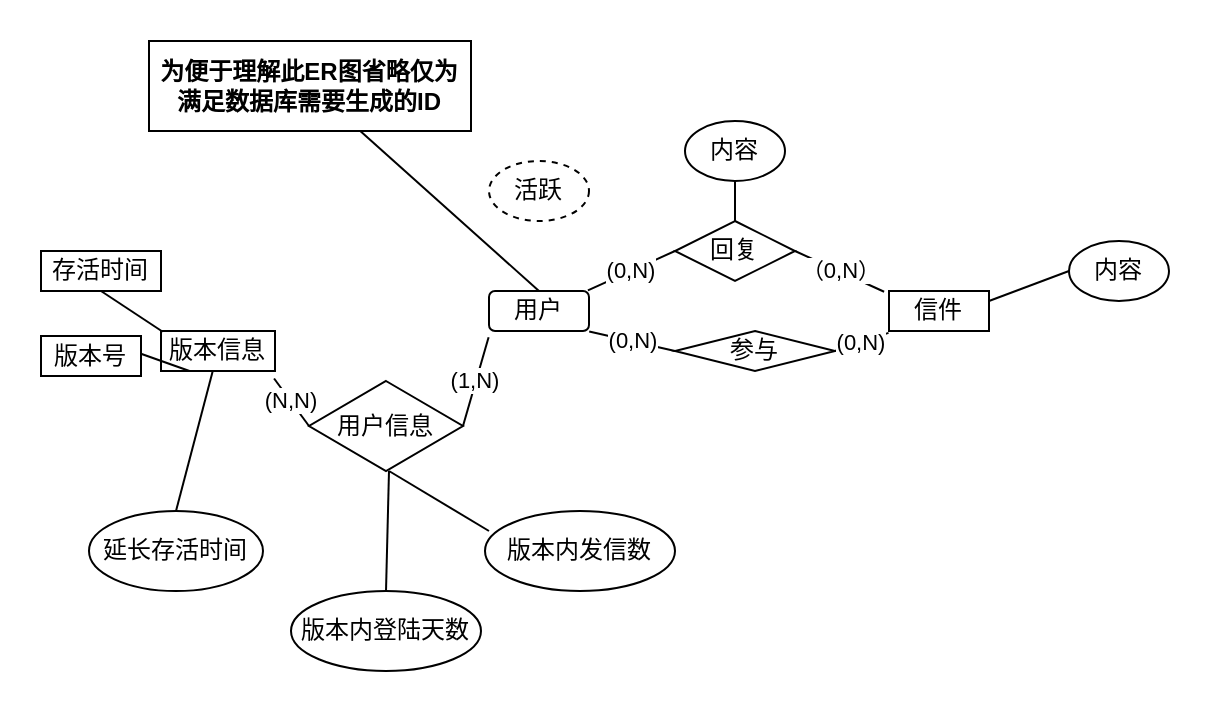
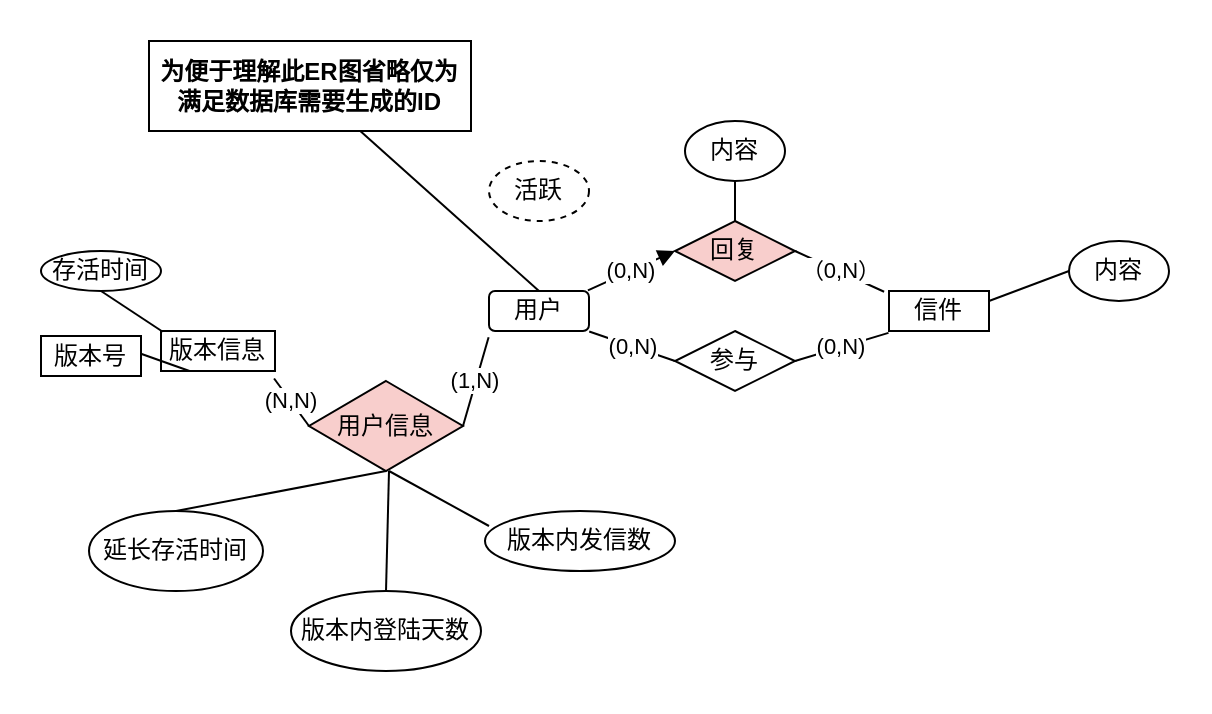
- <mxCell id="10" value="回复" style="rhombus;whiteSpace=wrap;html=1;" parent="1" vertex="1"><mxGeometry x="337" y="110" width="60" height="30" as="geometry" /></mxCell>
+ <mxCell id="10" value="回复" style="rhombus;whiteSpace=wrap;html=1;fillColor=#f8cecc;" parent="1" vertex="1"><mxGeometry x="337" y="110" width="60" height="30" as="geometry" /></mxCell>
- <mxCell id="9" value="(0,N)" style="endArrow=none;html=1;exitX=0.989;exitY=-0.014;exitDx=0;exitDy=0;exitPerimeter=0;entryX=0;entryY=0.5;entryDx=0;entryDy=0;" parent="1" source="7" target="10" edge="1"><mxGeometry width="50" height="50" relative="1" as="geometry"><mxPoint x="324" y="175" as="sourcePoint" /><mxPoint x="334" y="125" as="targetPoint" /></mxGeometry></mxCell>
+ <mxCell id="9" value="(0,N)" style="endArrow=block;html=1;exitX=0.989;exitY=-0.014;exitDx=0;exitDy=0;exitPerimeter=0;entryX=0;entryY=0.5;entryDx=0;entryDy=0;" parent="1" source="7" target="10" edge="1"><mxGeometry width="50" height="50" relative="1" as="geometry"><mxPoint x="324" y="175" as="sourcePoint" /><mxPoint x="334" y="125" as="targetPoint" /></mxGeometry></mxCell>
- <mxCell id="6" value="存活时间" style="whiteSpace=wrap;html=1;rounded=0;" parent="1" vertex="1"><mxGeometry x="20" y="125" width="60" height="20" as="geometry" /></mxCell>
+ <mxCell id="6" value="存活时间" style="ellipse;whiteSpace=wrap;html=1;" parent="1" vertex="1"><mxGeometry x="20" y="125" width="60" height="20" as="geometry" /></mxCell>
- <mxCell id="14" value="参与" style="rhombus;whiteSpace=wrap;html=1;" parent="1" vertex="1"><mxGeometry x="337" y="165" width="80" height="20" as="geometry" /></mxCell>
+ <mxCell id="14" value="参与" style="rhombus;whiteSpace=wrap;html=1;" parent="1" vertex="1"><mxGeometry x="337" y="165" width="60" height="30" as="geometry" /></mxCell>
- <mxCell id="20" value="用户信息" style="rhombus;whiteSpace=wrap;html=1;" parent="1" vertex="1"><mxGeometry x="154" y="190" width="77" height="45" as="geometry" /></mxCell>
+ <mxCell id="20" value="用户信息" style="rhombus;whiteSpace=wrap;html=1;fillColor=#f8cecc;" parent="1" vertex="1"><mxGeometry x="154" y="190" width="77" height="45" as="geometry" /></mxCell>
- <mxCell id="23" value="" style="endArrow=none;html=1;exitX=0.5;exitY=0;exitDx=0;exitDy=0;" parent="1" source="24" target="2" edge="1"><mxGeometry width="50" height="50" relative="1" as="geometry"><mxPoint x="114" y="265" as="sourcePoint" /><mxPoint x="224" y="255" as="targetPoint" /></mxGeometry></mxCell>
+ <mxCell id="23" value="" style="endArrow=none;html=1;entryX=0.5;entryY=1;entryDx=0;entryDy=0;exitX=0.5;exitY=0;exitDx=0;exitDy=0;" parent="1" source="24" target="20" edge="1"><mxGeometry width="50" height="50" relative="1" as="geometry"><mxPoint x="114" y="265" as="sourcePoint" /><mxPoint x="224" y="255" as="targetPoint" /></mxGeometry></mxCell>
- <mxCell id="27" value="版本内发信数" style="ellipse;whiteSpace=wrap;html=1;" parent="1" vertex="1"><mxGeometry x="242" y="255" width="95" height="40" as="geometry" /></mxCell>
+ <mxCell id="27" value="版本内发信数" style="ellipse;whiteSpace=wrap;html=1;" parent="1" vertex="1"><mxGeometry x="242" y="255" width="95" height="30" as="geometry" /></mxCell>
